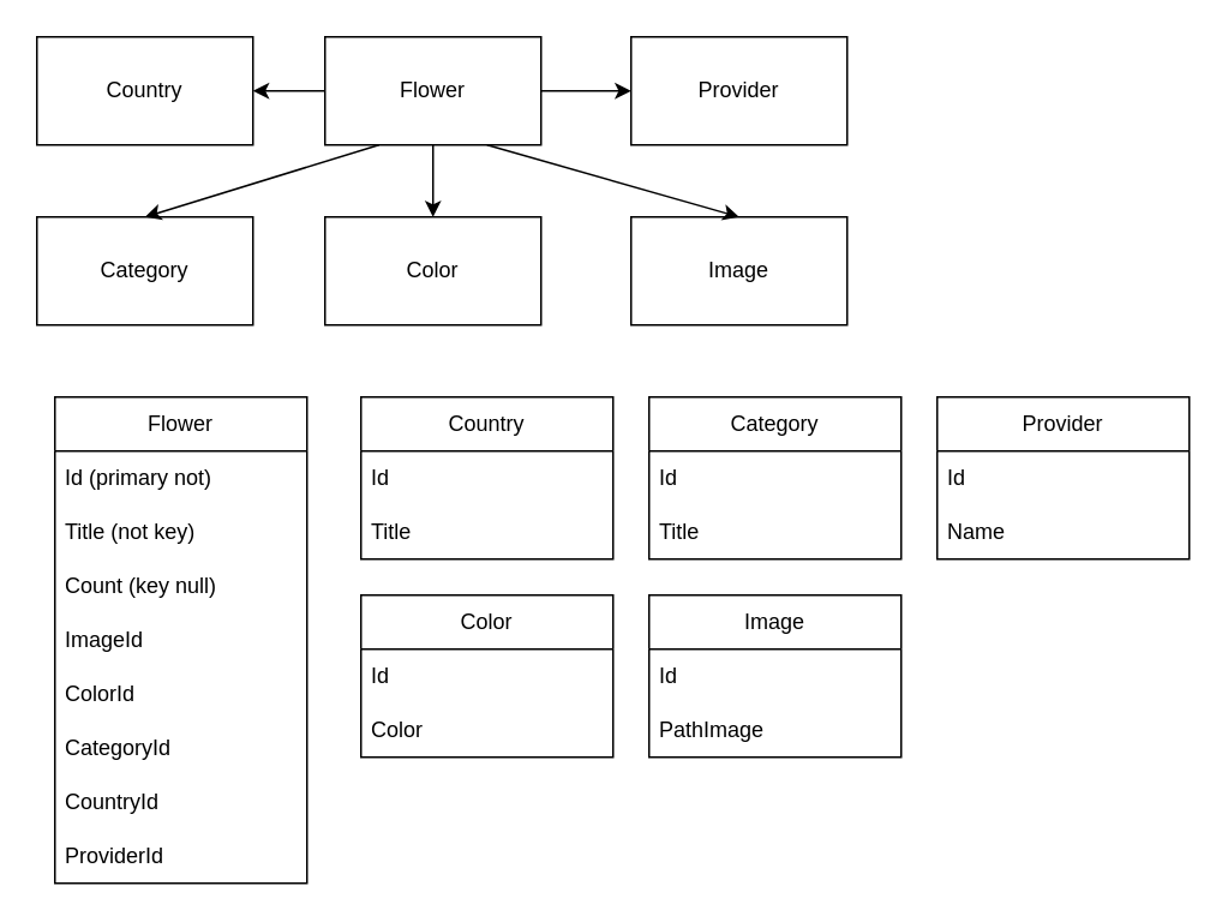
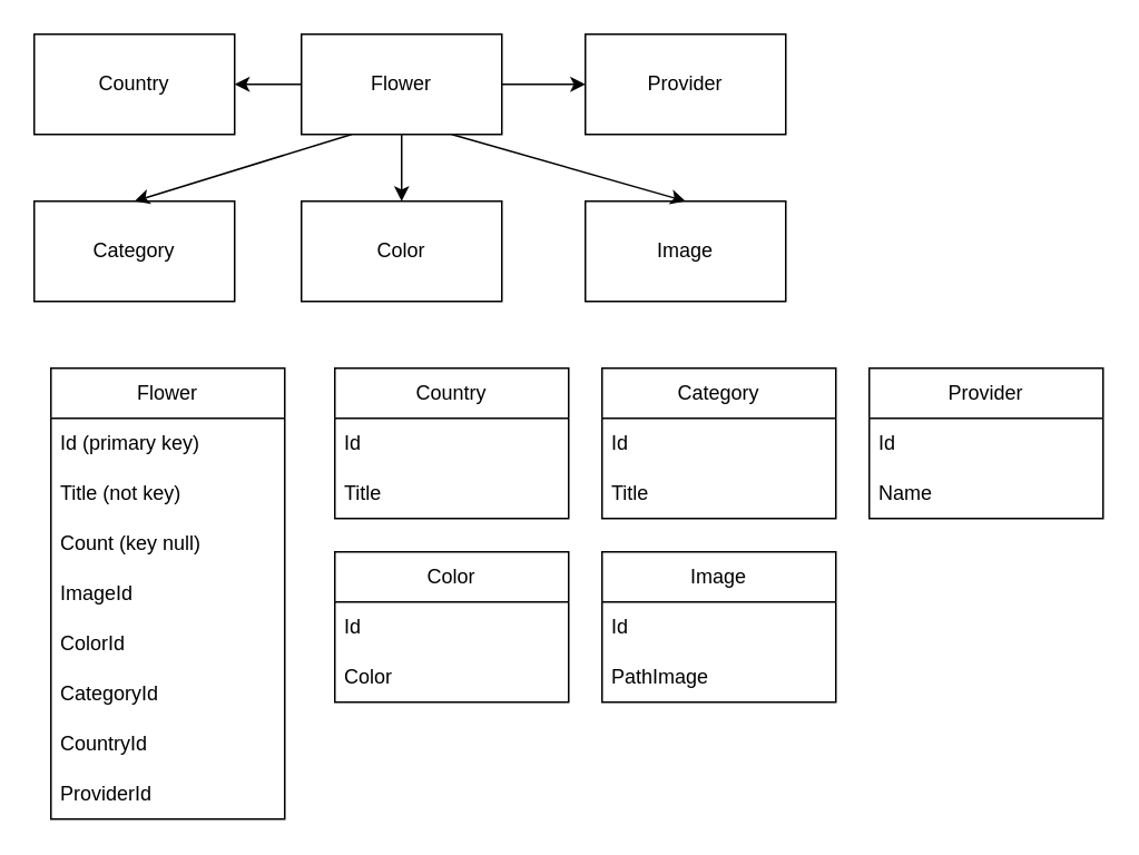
- <mxCell id="10" value="Id (primary not)" style="text;strokeColor=none;fillColor=none;align=left;verticalAlign=middle;spacingLeft=4;spacingRight=4;overflow=hidden;points=[[0,0.5],[1,0.5]];portConstraint=eastwest;rotatable=0;whiteSpace=wrap;html=1;" parent="9" vertex="1"><mxGeometry y="30" width="140" height="30" as="geometry" /></mxCell>
+ <mxCell id="10" value="Id (primary key)" style="text;strokeColor=none;fillColor=none;align=left;verticalAlign=middle;spacingLeft=4;spacingRight=4;overflow=hidden;points=[[0,0.5],[1,0.5]];portConstraint=eastwest;rotatable=0;whiteSpace=wrap;html=1;" parent="9" vertex="1"><mxGeometry y="30" width="140" height="30" as="geometry" /></mxCell>
